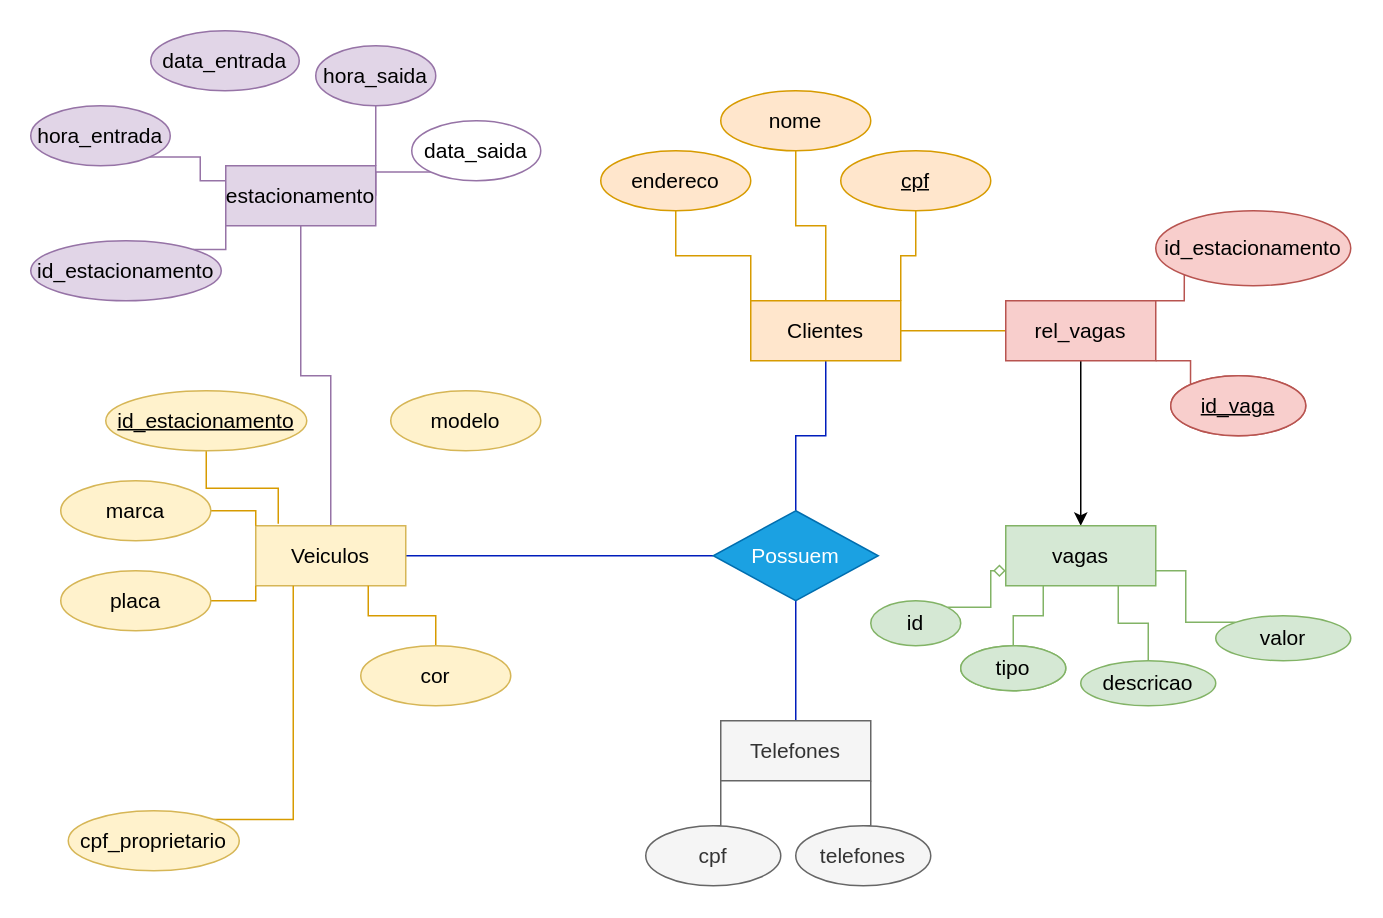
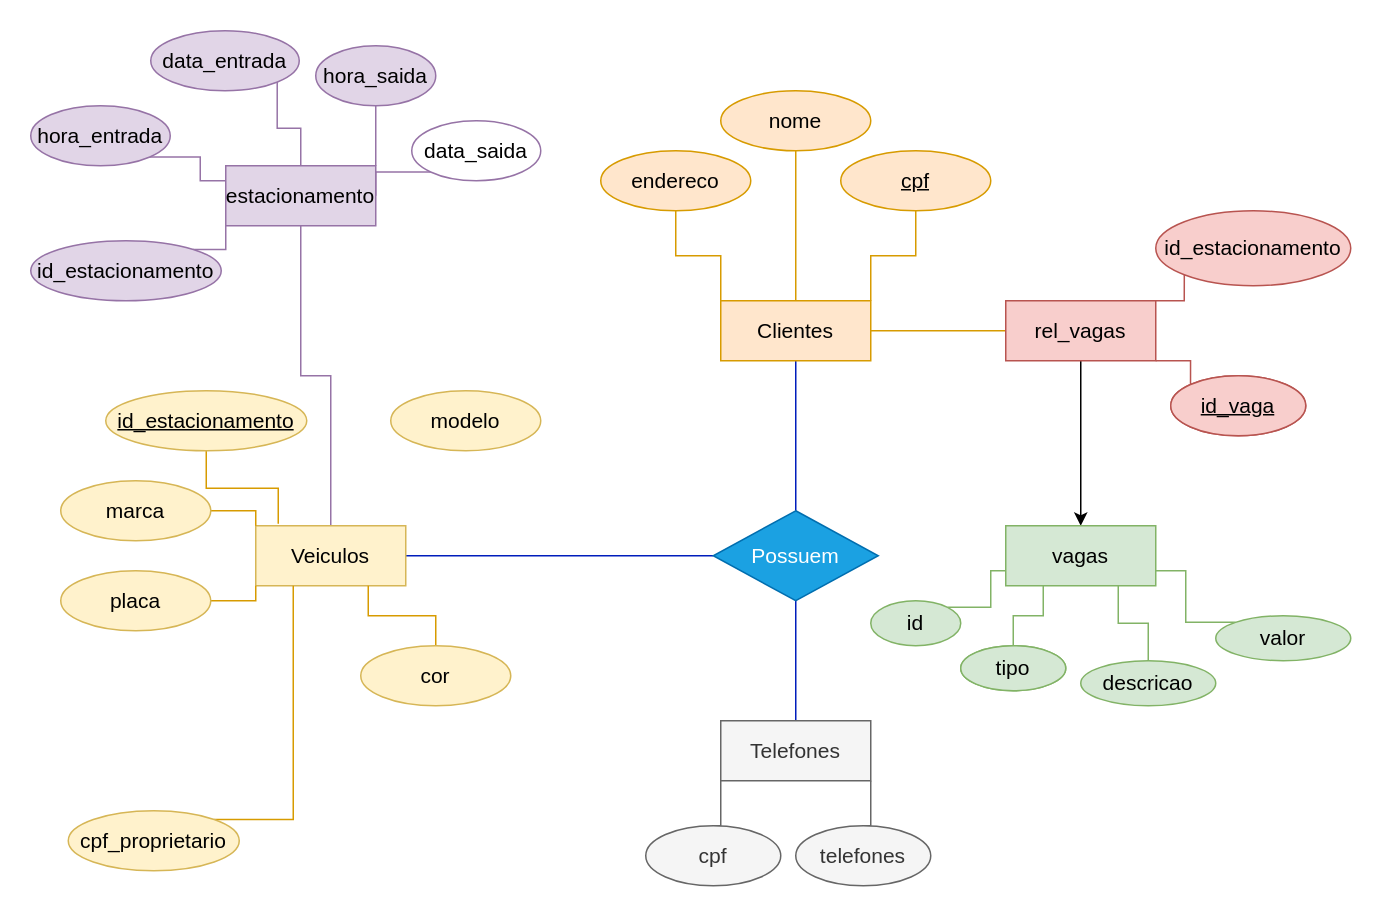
+ <mxCell id="43" style="edgeStyle=orthogonalEdgeStyle;rounded=0;orthogonalLoop=1;jettySize=auto;html=1;exitX=1;exitY=1;exitDx=0;exitDy=0;entryX=0.5;entryY=0;entryDx=0;entryDy=0;fillColor=#e1d5e7;strokeColor=#9673a6;endArrow=none;endFill=0;fontSize=14;" edge="1" parent="1" source="44" target="38"><mxGeometry relative="1" as="geometry" /></mxCell>
- <mxCell id="4" value="Clientes" style="whiteSpace=wrap;html=1;align=center;fillColor=#ffe6cc;strokeColor=#d79b00;fontSize=14;" vertex="1" parent="1"><mxGeometry x="500" y="200" width="100" height="40" as="geometry" /></mxCell>
+ <mxCell id="4" value="Clientes" style="whiteSpace=wrap;html=1;align=center;fillColor=#ffe6cc;strokeColor=#d79b00;fontSize=14;" vertex="1" parent="1"><mxGeometry x="480" y="200" width="100" height="40" as="geometry" /></mxCell>
- <mxCell id="53" style="edgeStyle=orthogonalEdgeStyle;rounded=0;orthogonalLoop=1;jettySize=auto;html=1;exitX=1;exitY=0;exitDx=0;exitDy=0;entryX=0;entryY=0.75;entryDx=0;entryDy=0;endArrow=diamond;endFill=0;fillColor=#d5e8d4;strokeColor=#82b366;" edge="1" parent="1" source="54" target="49"><mxGeometry relative="1" as="geometry" /></mxCell>
+ <mxCell id="53" style="edgeStyle=orthogonalEdgeStyle;rounded=0;orthogonalLoop=1;jettySize=auto;html=1;exitX=1;exitY=0;exitDx=0;exitDy=0;entryX=0;entryY=0.75;entryDx=0;entryDy=0;endArrow=none;endFill=0;fillColor=#d5e8d4;strokeColor=#82b366;" edge="1" parent="1" source="54" target="49"><mxGeometry relative="1" as="geometry" /></mxCell>
